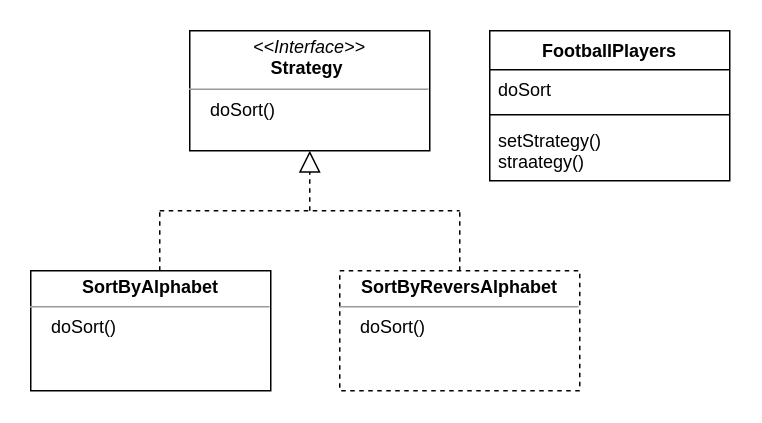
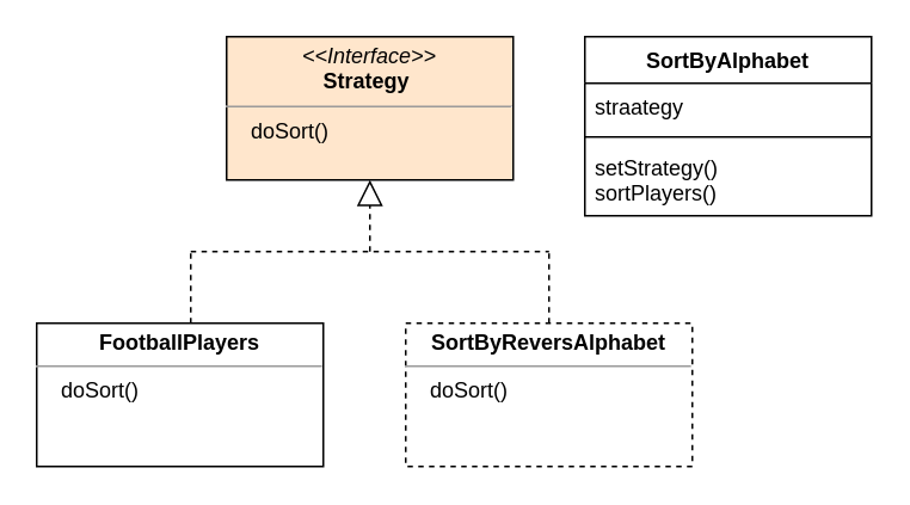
- <mxCell id="2" value="FootballPlayers" style="swimlane;fontStyle=1;align=center;verticalAlign=top;childLayout=stackLayout;horizontal=1;startSize=26;horizontalStack=0;resizeParent=1;resizeParentMax=0;resizeLast=0;collapsible=1;marginBottom=0;" parent="1" vertex="1"><mxGeometry x="326" y="20" width="160" height="100" as="geometry" /></mxCell>
+ <mxCell id="2" value="SortByAlphabet" style="swimlane;fontStyle=1;align=center;verticalAlign=top;childLayout=stackLayout;horizontal=1;startSize=26;horizontalStack=0;resizeParent=1;resizeParentMax=0;resizeLast=0;collapsible=1;marginBottom=0;" parent="1" vertex="1"><mxGeometry x="326" y="20" width="160" height="100" as="geometry" /></mxCell>
- <mxCell id="3" value="doSort" style="text;strokeColor=none;fillColor=none;align=left;verticalAlign=top;spacingLeft=4;spacingRight=4;overflow=hidden;rotatable=0;points=[[0,0.5],[1,0.5]];portConstraint=eastwest;" parent="2" vertex="1"><mxGeometry y="26" width="160" height="26" as="geometry" /></mxCell>
+ <mxCell id="3" value="straategy" style="text;strokeColor=none;fillColor=none;align=left;verticalAlign=top;spacingLeft=4;spacingRight=4;overflow=hidden;rotatable=0;points=[[0,0.5],[1,0.5]];portConstraint=eastwest;" parent="2" vertex="1"><mxGeometry y="26" width="160" height="26" as="geometry" /></mxCell>
- <mxCell id="6" value="&lt;p style=&quot;margin:0px;margin-top:4px;text-align:center;&quot;&gt;&lt;i&gt;&amp;lt;&amp;lt;Interface&amp;gt;&amp;gt;&lt;/i&gt;&lt;br&gt;&lt;b&gt;Strategy&lt;/b&gt;&lt;span style=&quot;background-color: initial; text-align: left;&quot;&gt;&amp;nbsp;&lt;/span&gt;&lt;/p&gt;&lt;hr size=&quot;1&quot;&gt;&lt;p style=&quot;margin:0px;margin-left:4px;&quot;&gt;&amp;nbsp; &amp;nbsp;doSort()&lt;br&gt;&lt;br&gt;&lt;/p&gt;" style="verticalAlign=top;align=left;overflow=fill;fontSize=12;fontFamily=Helvetica;html=1;" parent="1" vertex="1"><mxGeometry x="126" y="20" width="160" height="80" as="geometry" /></mxCell>
+ <mxCell id="6" value="&lt;p style=&quot;margin:0px;margin-top:4px;text-align:center;&quot;&gt;&lt;i&gt;&amp;lt;&amp;lt;Interface&amp;gt;&amp;gt;&lt;/i&gt;&lt;br&gt;&lt;b&gt;Strategy&lt;/b&gt;&lt;span style=&quot;background-color: initial; text-align: left;&quot;&gt;&amp;nbsp;&lt;/span&gt;&lt;/p&gt;&lt;hr size=&quot;1&quot;&gt;&lt;p style=&quot;margin:0px;margin-left:4px;&quot;&gt;&amp;nbsp; &amp;nbsp;doSort()&lt;br&gt;&lt;br&gt;&lt;/p&gt;" style="verticalAlign=top;align=left;overflow=fill;fontSize=12;fontFamily=Helvetica;html=1;fillColor=#ffe6cc;" parent="1" vertex="1"><mxGeometry x="126" y="20" width="160" height="80" as="geometry" /></mxCell>
- <mxCell id="5" value="setStrategy()&#10;straategy()" style="text;strokeColor=none;fillColor=none;align=left;verticalAlign=top;spacingLeft=4;spacingRight=4;overflow=hidden;rotatable=0;points=[[0,0.5],[1,0.5]];portConstraint=eastwest;" parent="2" vertex="1"><mxGeometry y="60" width="160" height="40" as="geometry" /></mxCell>
+ <mxCell id="5" value="setStrategy()&#10;sortPlayers()" style="text;strokeColor=none;fillColor=none;align=left;verticalAlign=top;spacingLeft=4;spacingRight=4;overflow=hidden;rotatable=0;points=[[0,0.5],[1,0.5]];portConstraint=eastwest;" parent="2" vertex="1"><mxGeometry y="60" width="160" height="40" as="geometry" /></mxCell>
- <mxCell id="8" value="&lt;p style=&quot;margin:0px;margin-top:4px;text-align:center;&quot;&gt;&lt;b&gt;SortByAlphabet&lt;/b&gt;&lt;/p&gt;&lt;hr size=&quot;1&quot;&gt;&lt;p style=&quot;margin:0px;margin-left:4px;&quot;&gt;&amp;nbsp; &amp;nbsp;doSort()&lt;br&gt;&lt;br&gt;&lt;/p&gt;" style="verticalAlign=top;align=left;overflow=fill;fontSize=12;fontFamily=Helvetica;html=1;" vertex="1" parent="1"><mxGeometry x="20" y="180" width="160" height="80" as="geometry" /></mxCell>
+ <mxCell id="8" value="&lt;p style=&quot;margin:0px;margin-top:4px;text-align:center;&quot;&gt;&lt;b&gt;FootballPlayers&lt;/b&gt;&lt;/p&gt;&lt;hr size=&quot;1&quot;&gt;&lt;p style=&quot;margin:0px;margin-left:4px;&quot;&gt;&amp;nbsp; &amp;nbsp;doSort()&lt;br&gt;&lt;br&gt;&lt;/p&gt;" style="verticalAlign=top;align=left;overflow=fill;fontSize=12;fontFamily=Helvetica;html=1;" vertex="1" parent="1"><mxGeometry x="20" y="180" width="160" height="80" as="geometry" /></mxCell>
